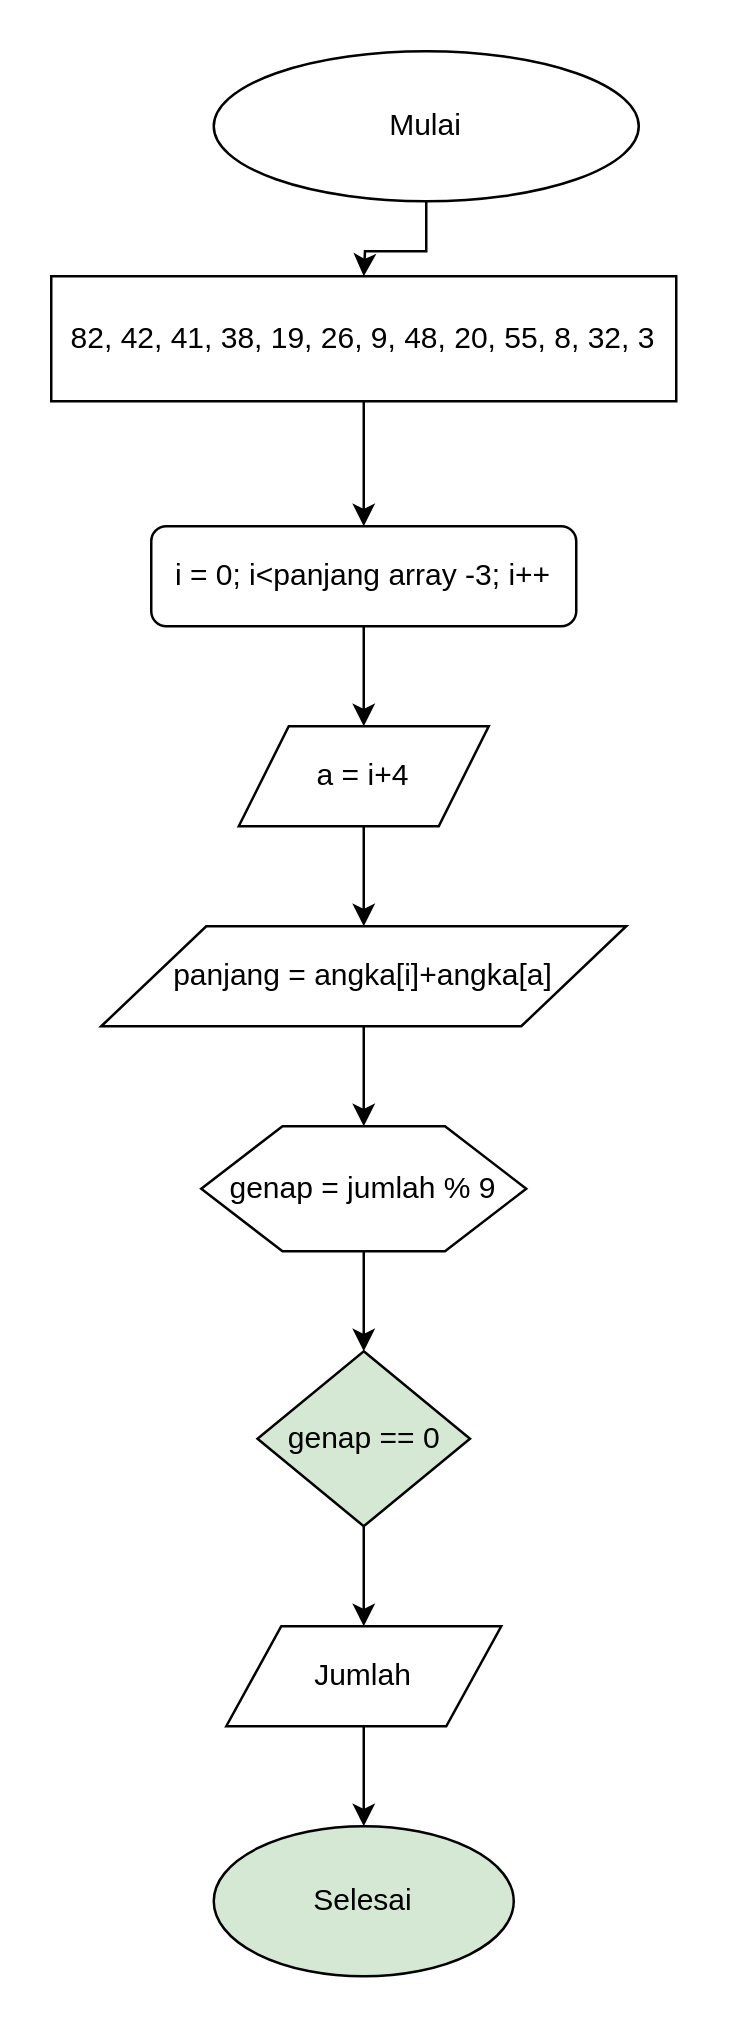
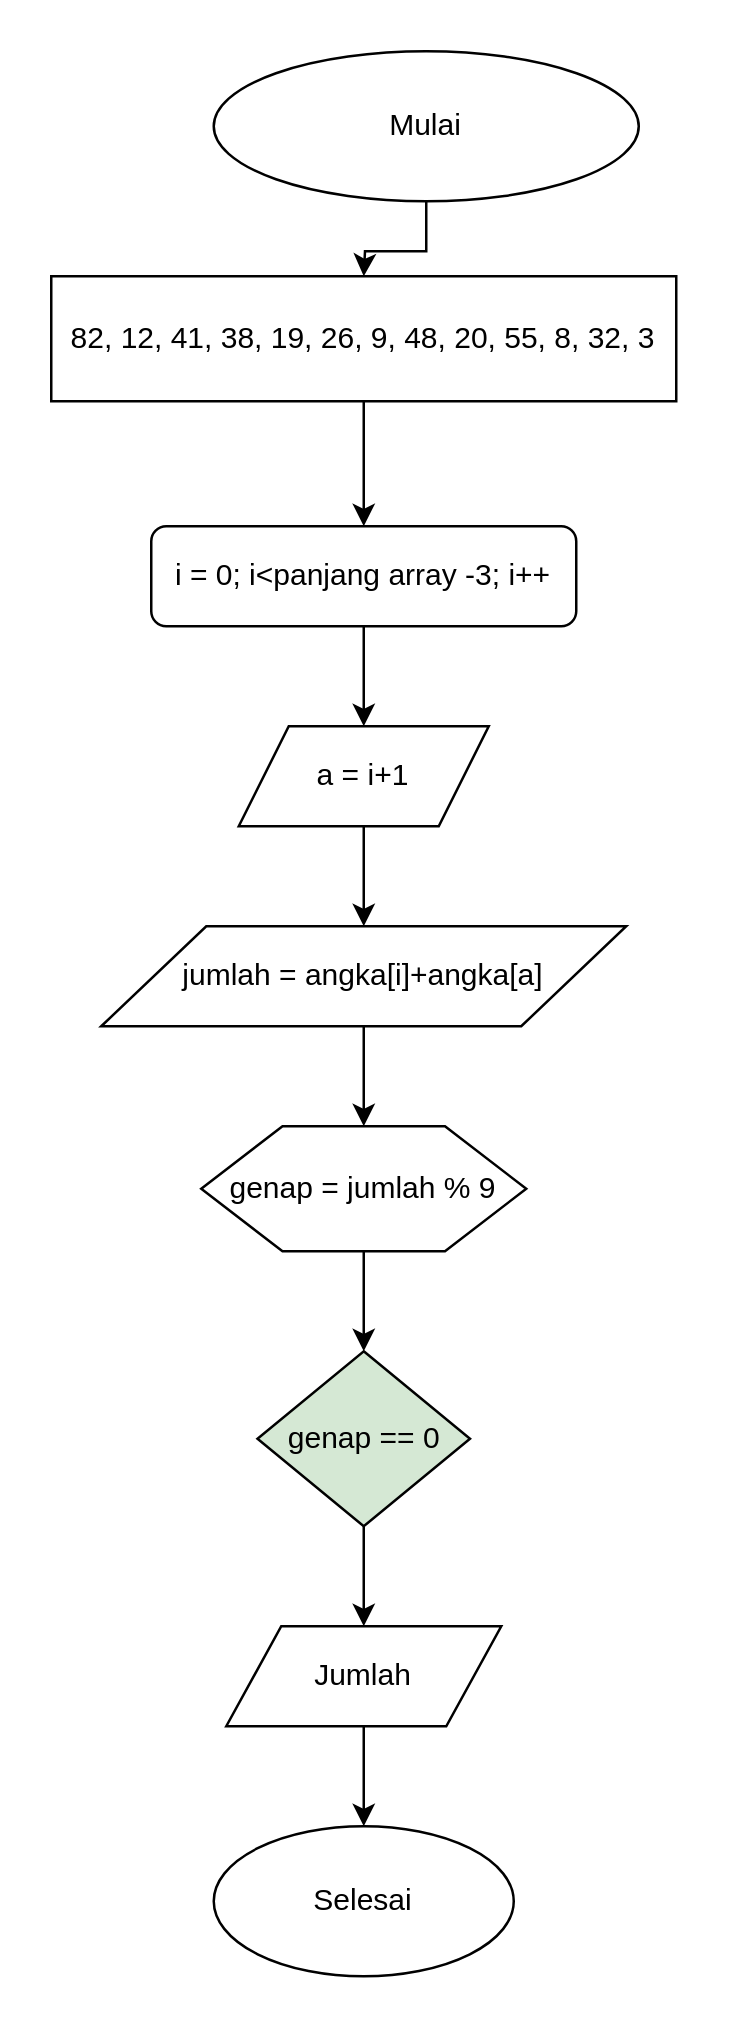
- <mxCell id="5" value="82, 42, 41, 38, 19, 26, 9, 48, 20, 55, 8, 32, 3" style="rounded=0;whiteSpace=wrap;html=1;" vertex="1" parent="1"><mxGeometry x="20" y="110" width="250" height="50" as="geometry" /></mxCell>
+ <mxCell id="5" value="82, 12, 41, 38, 19, 26, 9, 48, 20, 55, 8, 32, 3" style="rounded=0;whiteSpace=wrap;html=1;" vertex="1" parent="1"><mxGeometry x="20" y="110" width="250" height="50" as="geometry" /></mxCell>
- <mxCell id="9" value="a = i+4" style="shape=parallelogram;perimeter=parallelogramPerimeter;whiteSpace=wrap;html=1;" vertex="1" parent="1"><mxGeometry x="95" y="290" width="100" height="40" as="geometry" /></mxCell>
+ <mxCell id="9" value="a = i+1" style="shape=parallelogram;perimeter=parallelogramPerimeter;whiteSpace=wrap;html=1;" vertex="1" parent="1"><mxGeometry x="95" y="290" width="100" height="40" as="geometry" /></mxCell>
- <mxCell id="11" value="panjang = angka[i]+angka[a]" style="shape=parallelogram;perimeter=parallelogramPerimeter;whiteSpace=wrap;html=1;" vertex="1" parent="1"><mxGeometry x="40" y="370" width="210" height="40" as="geometry" /></mxCell>
+ <mxCell id="11" value="jumlah = angka[i]+angka[a]" style="shape=parallelogram;perimeter=parallelogramPerimeter;whiteSpace=wrap;html=1;" vertex="1" parent="1"><mxGeometry x="40" y="370" width="210" height="40" as="geometry" /></mxCell>
- <mxCell id="18" value="Selesai" style="ellipse;whiteSpace=wrap;html=1;fillColor=#d5e8d4;" vertex="1" parent="1"><mxGeometry x="85" y="730" width="120" height="60" as="geometry" /></mxCell>
+ <mxCell id="18" value="Selesai" style="ellipse;whiteSpace=wrap;html=1;" vertex="1" parent="1"><mxGeometry x="85" y="730" width="120" height="60" as="geometry" /></mxCell>
